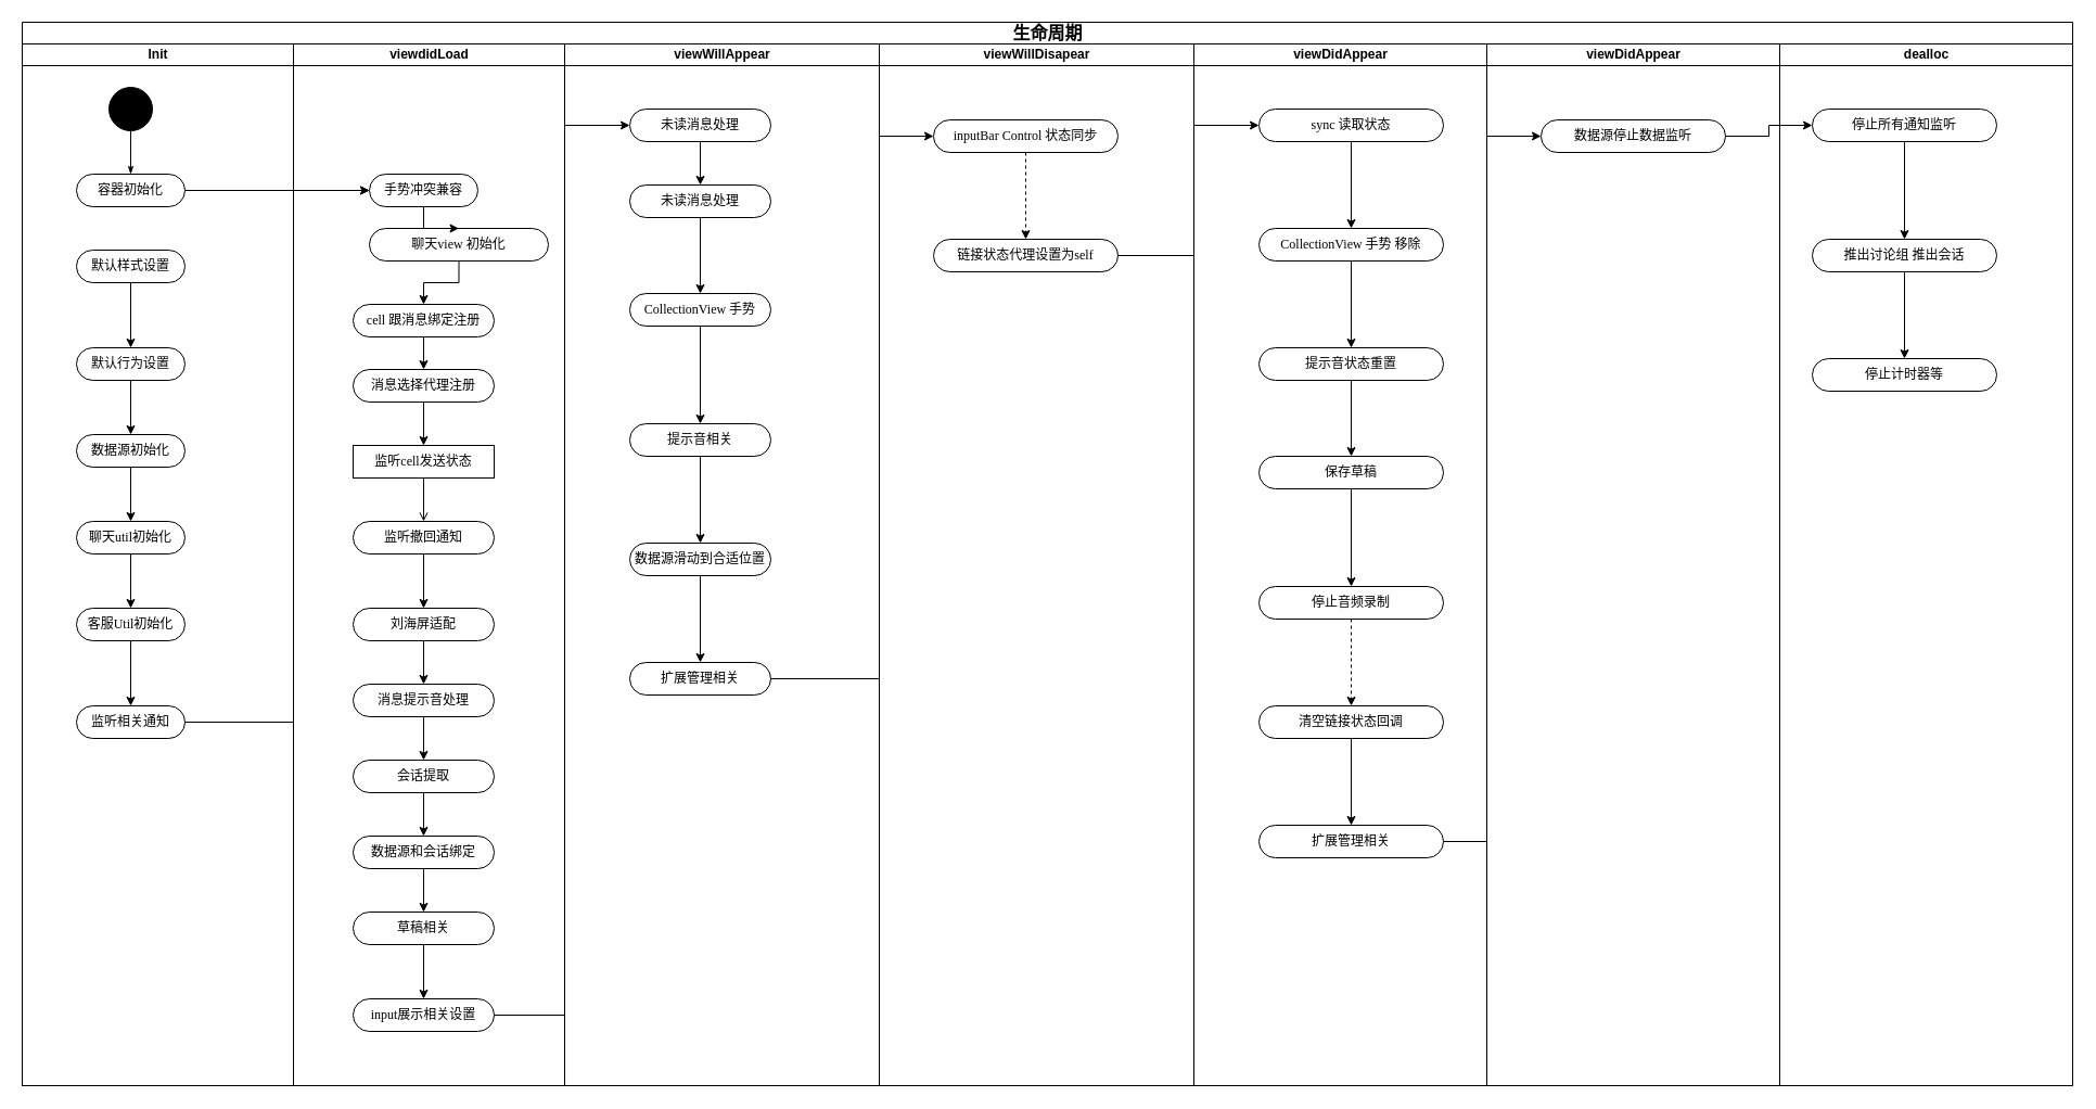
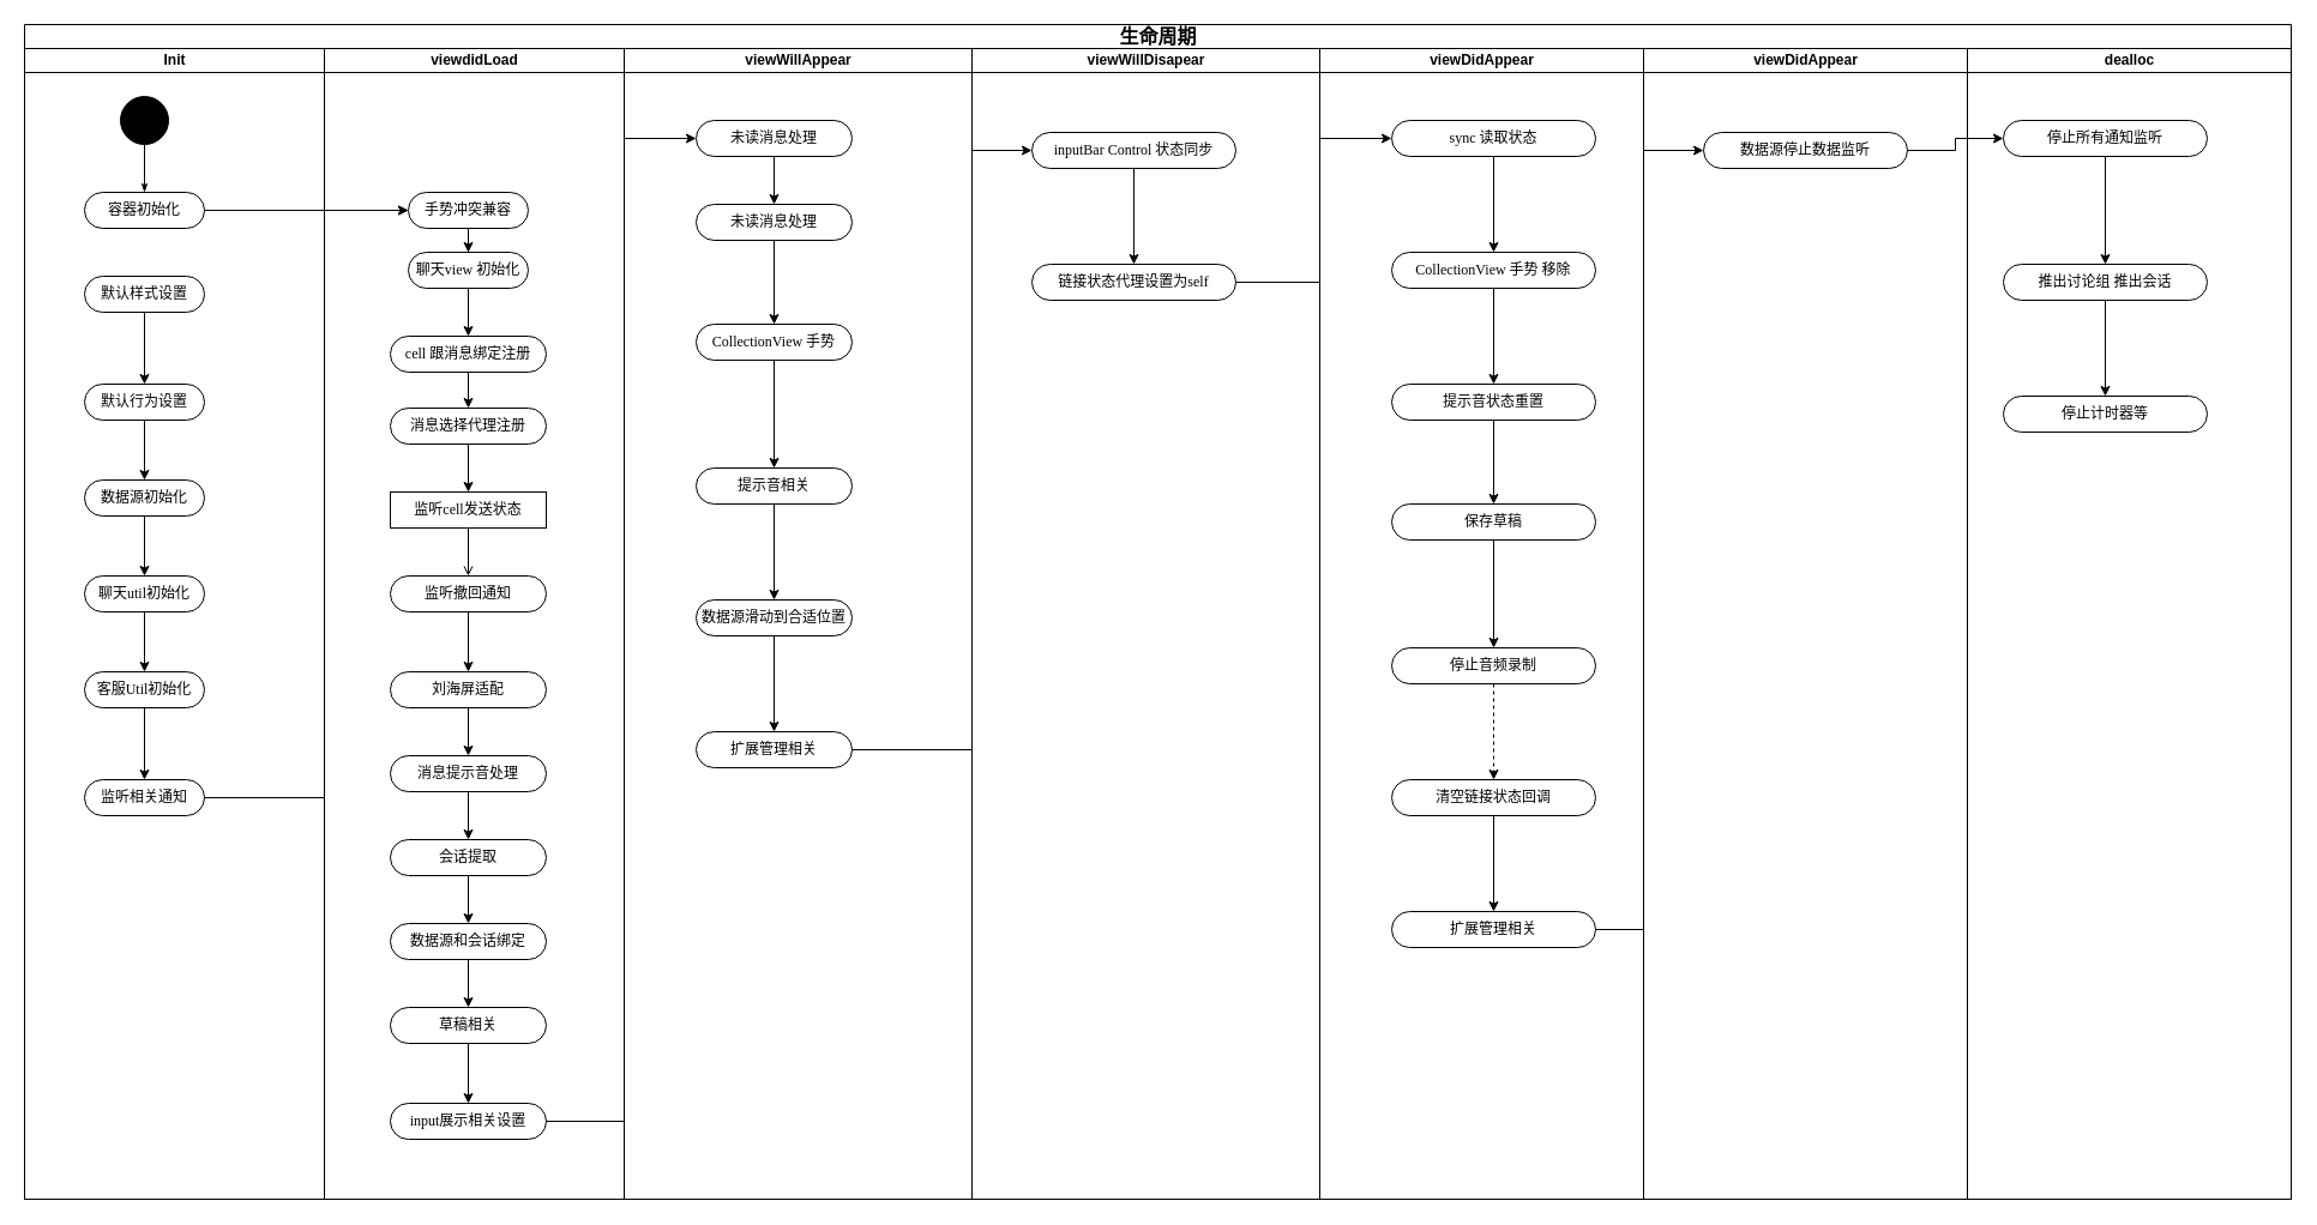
- <mxCell id="50" value="" style="edgeStyle=orthogonalEdgeStyle;rounded=0;orthogonalLoop=1;jettySize=auto;html=1;fontSize=12;dashed=1;" edge="1" parent="49" source="51" target="52"><mxGeometry relative="1" as="geometry" /></mxCell>
+ <mxCell id="50" value="" style="edgeStyle=orthogonalEdgeStyle;rounded=0;orthogonalLoop=1;jettySize=auto;html=1;fontSize=12;" edge="1" parent="49" source="51" target="52"><mxGeometry relative="1" as="geometry" /></mxCell>
- <mxCell id="76" value="聊天view 初始化" style="rounded=1;whiteSpace=wrap;html=1;shadow=0;comic=0;labelBackgroundColor=none;strokeWidth=1;fontFamily=Verdana;fontSize=12;align=center;arcSize=50;" vertex="1" parent="1"><mxGeometry x="340" y="210" width="165" height="30" as="geometry" /></mxCell>
+ <mxCell id="76" value="聊天view 初始化" style="rounded=1;whiteSpace=wrap;html=1;shadow=0;comic=0;labelBackgroundColor=none;strokeWidth=1;fontFamily=Verdana;fontSize=12;align=center;arcSize=50;" vertex="1" parent="1"><mxGeometry x="340" y="210" width="100" height="30" as="geometry" /></mxCell>
